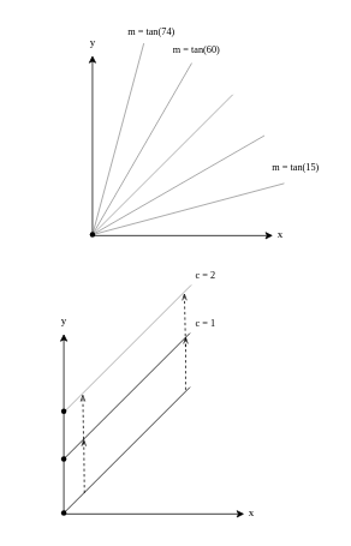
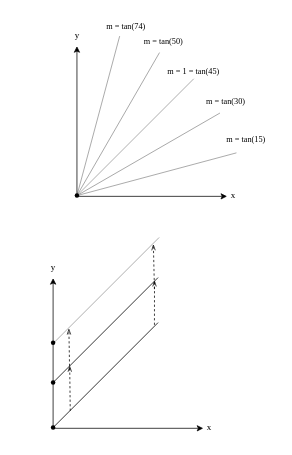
- <mxCell id="30" value="&lt;font face=&quot;Times New Roman&quot; style=&quot;color: light-dark(rgb(0, 0, 0), rgb(179, 179, 179));&quot;&gt;m = tan(60)&lt;/font&gt;" style="text;html=1;align=center;verticalAlign=middle;resizable=0;points=[];autosize=1;strokeColor=none;fillColor=none;fontSize=11;" parent="23" vertex="1"><mxGeometry x="90" y="9" width="80" height="30" as="geometry" /></mxCell>
+ <mxCell id="30" value="&lt;font face=&quot;Times New Roman&quot; style=&quot;color: light-dark(rgb(0, 0, 0), rgb(179, 179, 179));&quot;&gt;m = tan(50)&lt;/font&gt;" style="text;html=1;align=center;verticalAlign=middle;resizable=0;points=[];autosize=1;strokeColor=none;fillColor=none;fontSize=11;" parent="23" vertex="1"><mxGeometry x="90" y="9" width="80" height="30" as="geometry" /></mxCell>
+ <mxCell id="29" value="&lt;font face=&quot;Times New Roman&quot;&gt;m = 1&amp;nbsp;= tan(45)&lt;/font&gt;" style="text;html=1;align=center;verticalAlign=middle;resizable=0;points=[];autosize=1;strokeColor=none;fillColor=none;fontSize=11;" parent="23" vertex="1"><mxGeometry x="125" y="49" width="90" height="30" as="geometry" /></mxCell>
+ <mxCell id="31" value="&lt;font face=&quot;Times New Roman&quot; style=&quot;color: light-dark(rgb(0, 0, 0), rgb(179, 179, 179));&quot;&gt;m = tan(30)&lt;/font&gt;" style="text;html=1;align=center;verticalAlign=middle;resizable=0;points=[];autosize=1;strokeColor=none;fillColor=none;fontSize=11;" parent="23" vertex="1"><mxGeometry x="173" y="89" width="80" height="30" as="geometry" /></mxCell>
- <mxCell id="34" value="&lt;font face=&quot;Times New Roman&quot;&gt;c = 2&lt;/font&gt;" style="text;html=1;align=center;verticalAlign=middle;resizable=0;points=[];autosize=1;strokeColor=none;fillColor=none;fontSize=11;" vertex="1" parent="1"><mxGeometry x="202" y="290" width="50" height="30" as="geometry" /></mxCell>
- <mxCell id="17" value="&lt;font face=&quot;Times New Roman&quot; style=&quot;color: light-dark(rgb(0, 0, 0), rgb(179, 179, 179));&quot;&gt;c = 1&lt;/font&gt;" style="text;html=1;align=center;verticalAlign=middle;resizable=0;points=[];autosize=1;strokeColor=none;fillColor=none;fontSize=11;" vertex="1" parent="2"><mxGeometry x="146.75" y="2.93" width="50" height="30" as="geometry" /></mxCell>
